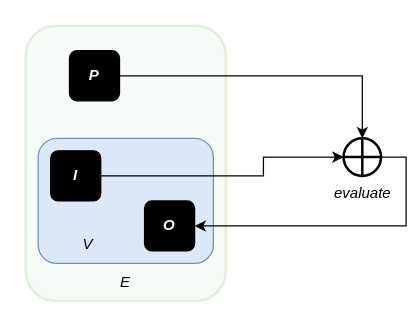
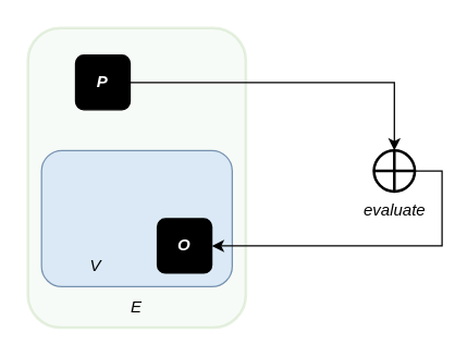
- <mxCell id="8" value="&lt;font style=&quot;background-color: rgb(0, 0, 0);&quot; color=&quot;#ffffff&quot;&gt;&lt;b&gt;&lt;i&gt;I&lt;/i&gt;&lt;/b&gt;&lt;/font&gt;" style="rounded=1;whiteSpace=wrap;html=1;fillColor=#000000;" parent="3" vertex="1"><mxGeometry x="40" y="120" width="40" height="40" as="geometry" /></mxCell>
- <mxCell id="7" style="edgeStyle=orthogonalEdgeStyle;rounded=0;orthogonalLoop=1;jettySize=auto;html=1;exitX=1;exitY=0.5;exitDx=0;exitDy=0;entryX=0;entryY=0.5;entryDx=0;entryDy=0;entryPerimeter=0;" parent="3" source="8" target="10" edge="1"><mxGeometry relative="1" as="geometry"><Array as="points"><mxPoint x="210" y="140" /><mxPoint x="210" y="125" /></Array></mxGeometry></mxCell>
